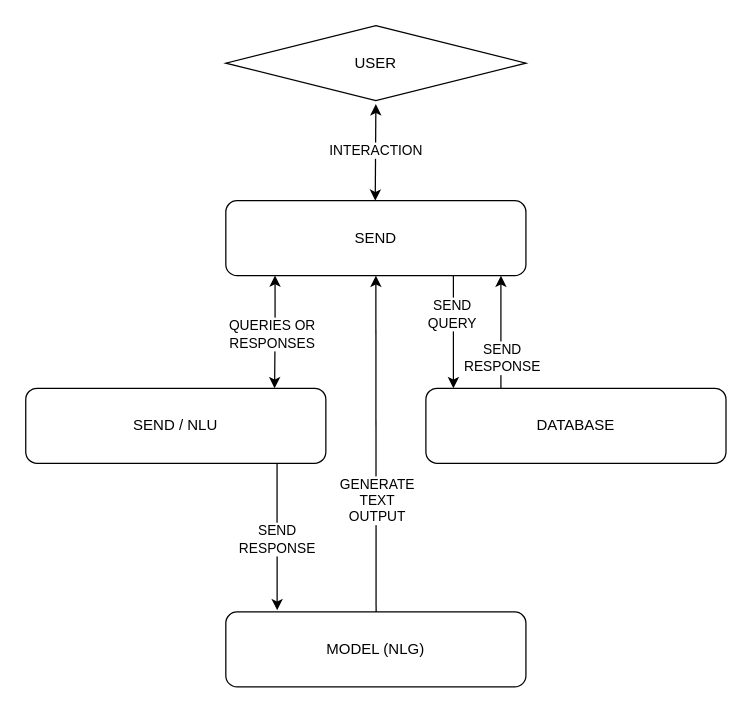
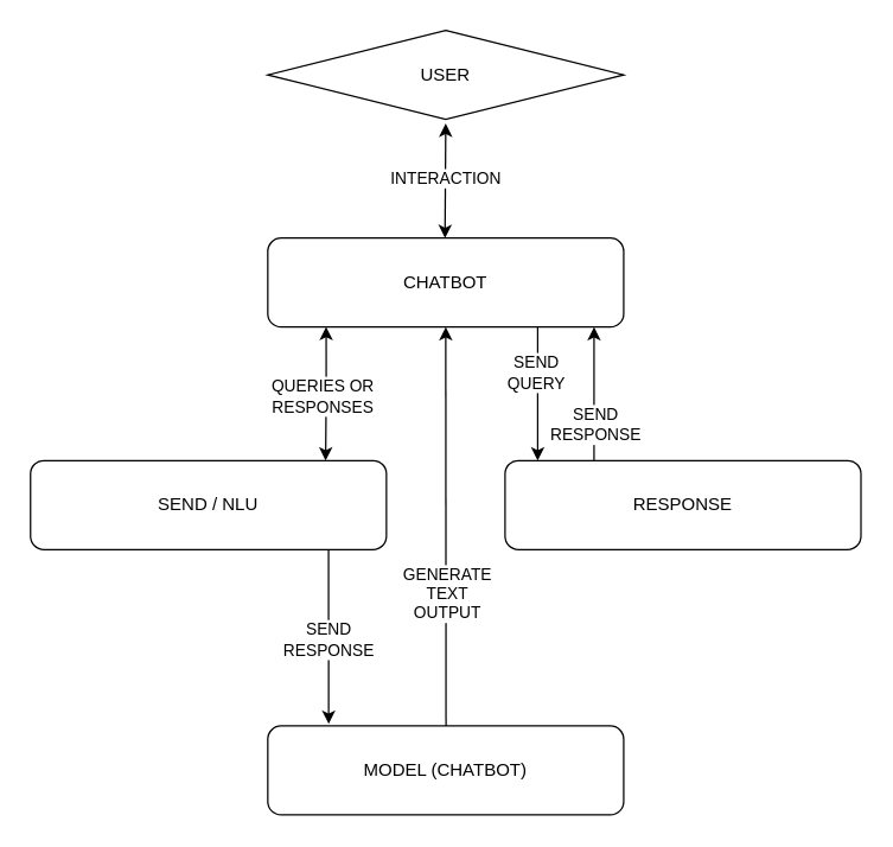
- <mxCell id="7" value="SEND" style="rounded=1;whiteSpace=wrap;html=1;" vertex="1" parent="1"><mxGeometry x="180" y="160" width="240" height="60" as="geometry" /></mxCell>
+ <mxCell id="7" value="CHATBOT" style="rounded=1;whiteSpace=wrap;html=1;" vertex="1" parent="1"><mxGeometry x="180" y="160" width="240" height="60" as="geometry" /></mxCell>
- <mxCell id="8" value="DATABASE" style="rounded=1;whiteSpace=wrap;html=1;" vertex="1" parent="1"><mxGeometry x="340" y="310" width="240" height="60" as="geometry" /></mxCell>
+ <mxCell id="8" value="RESPONSE" style="rounded=1;whiteSpace=wrap;html=1;" vertex="1" parent="1"><mxGeometry x="340" y="310" width="240" height="60" as="geometry" /></mxCell>
- <mxCell id="10" value="MODEL (NLG)" style="rounded=1;whiteSpace=wrap;html=1;" vertex="1" parent="1"><mxGeometry x="180" y="488.86" width="240" height="60" as="geometry" /></mxCell>
+ <mxCell id="10" value="MODEL (CHATBOT)" style="rounded=1;whiteSpace=wrap;html=1;" vertex="1" parent="1"><mxGeometry x="180" y="488.86" width="240" height="60" as="geometry" /></mxCell>
